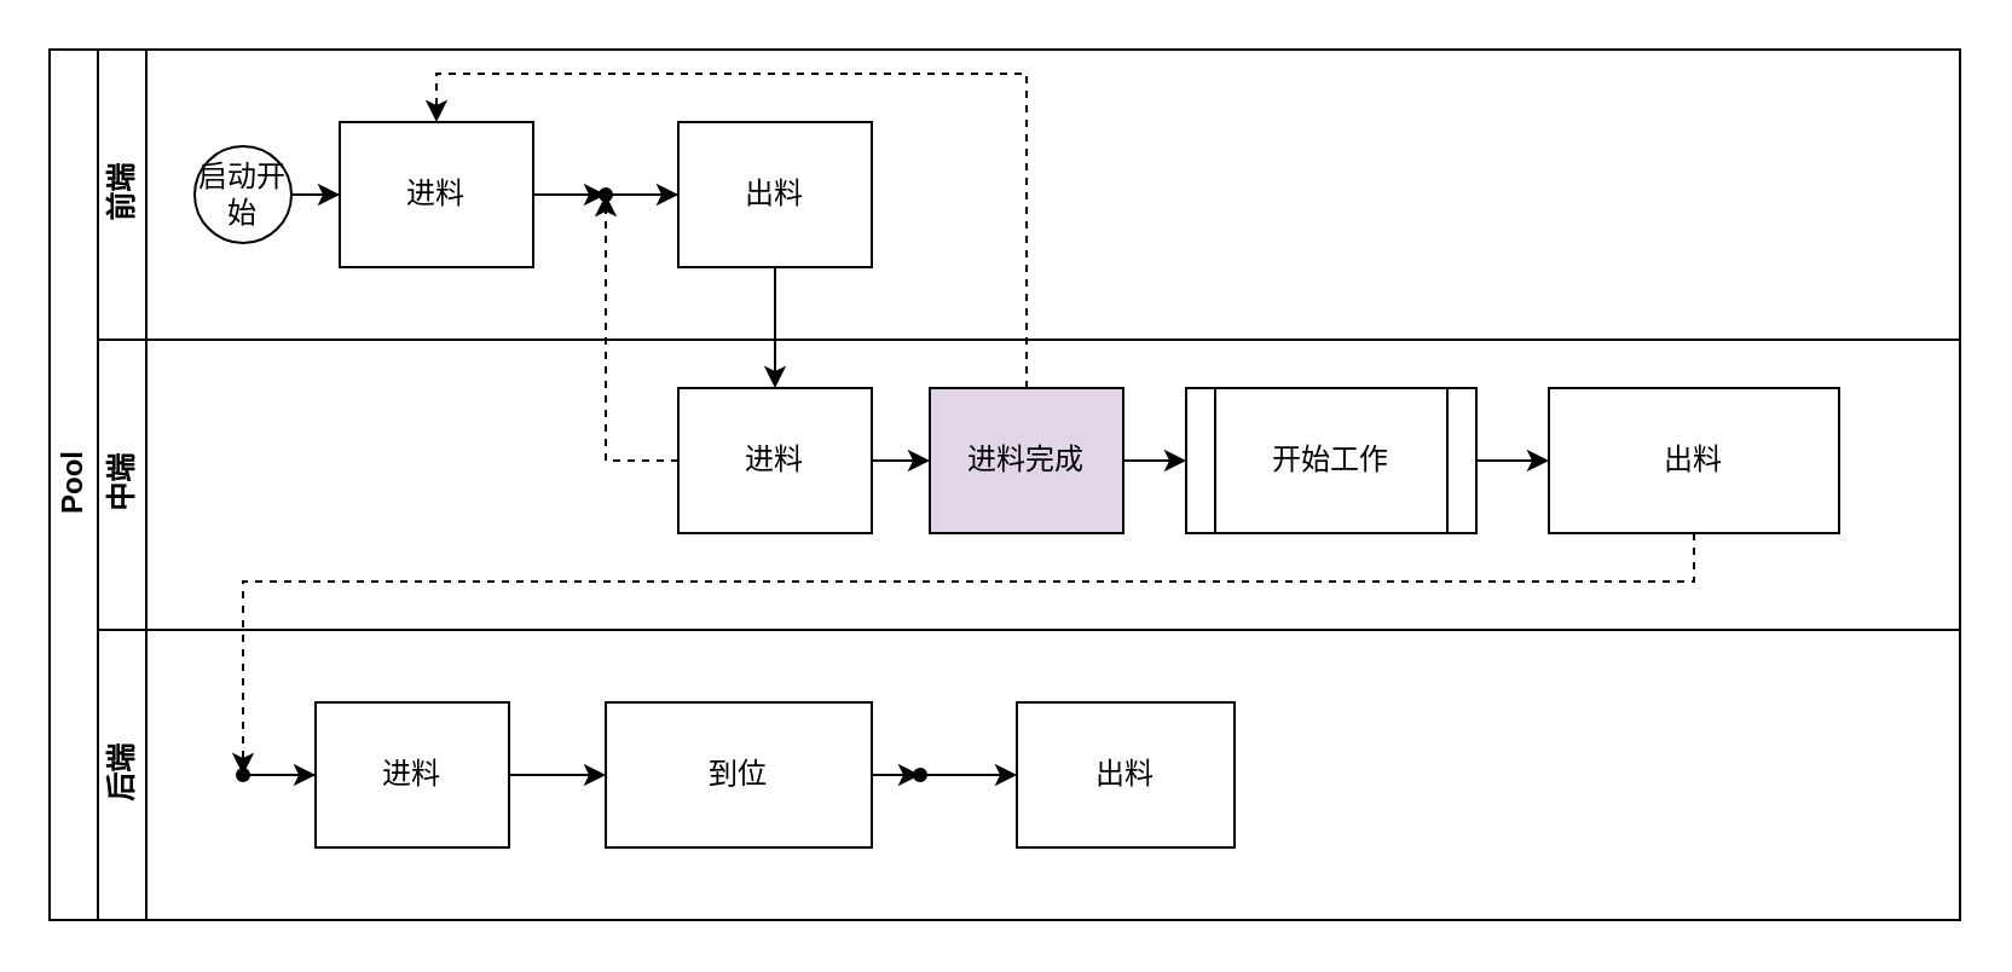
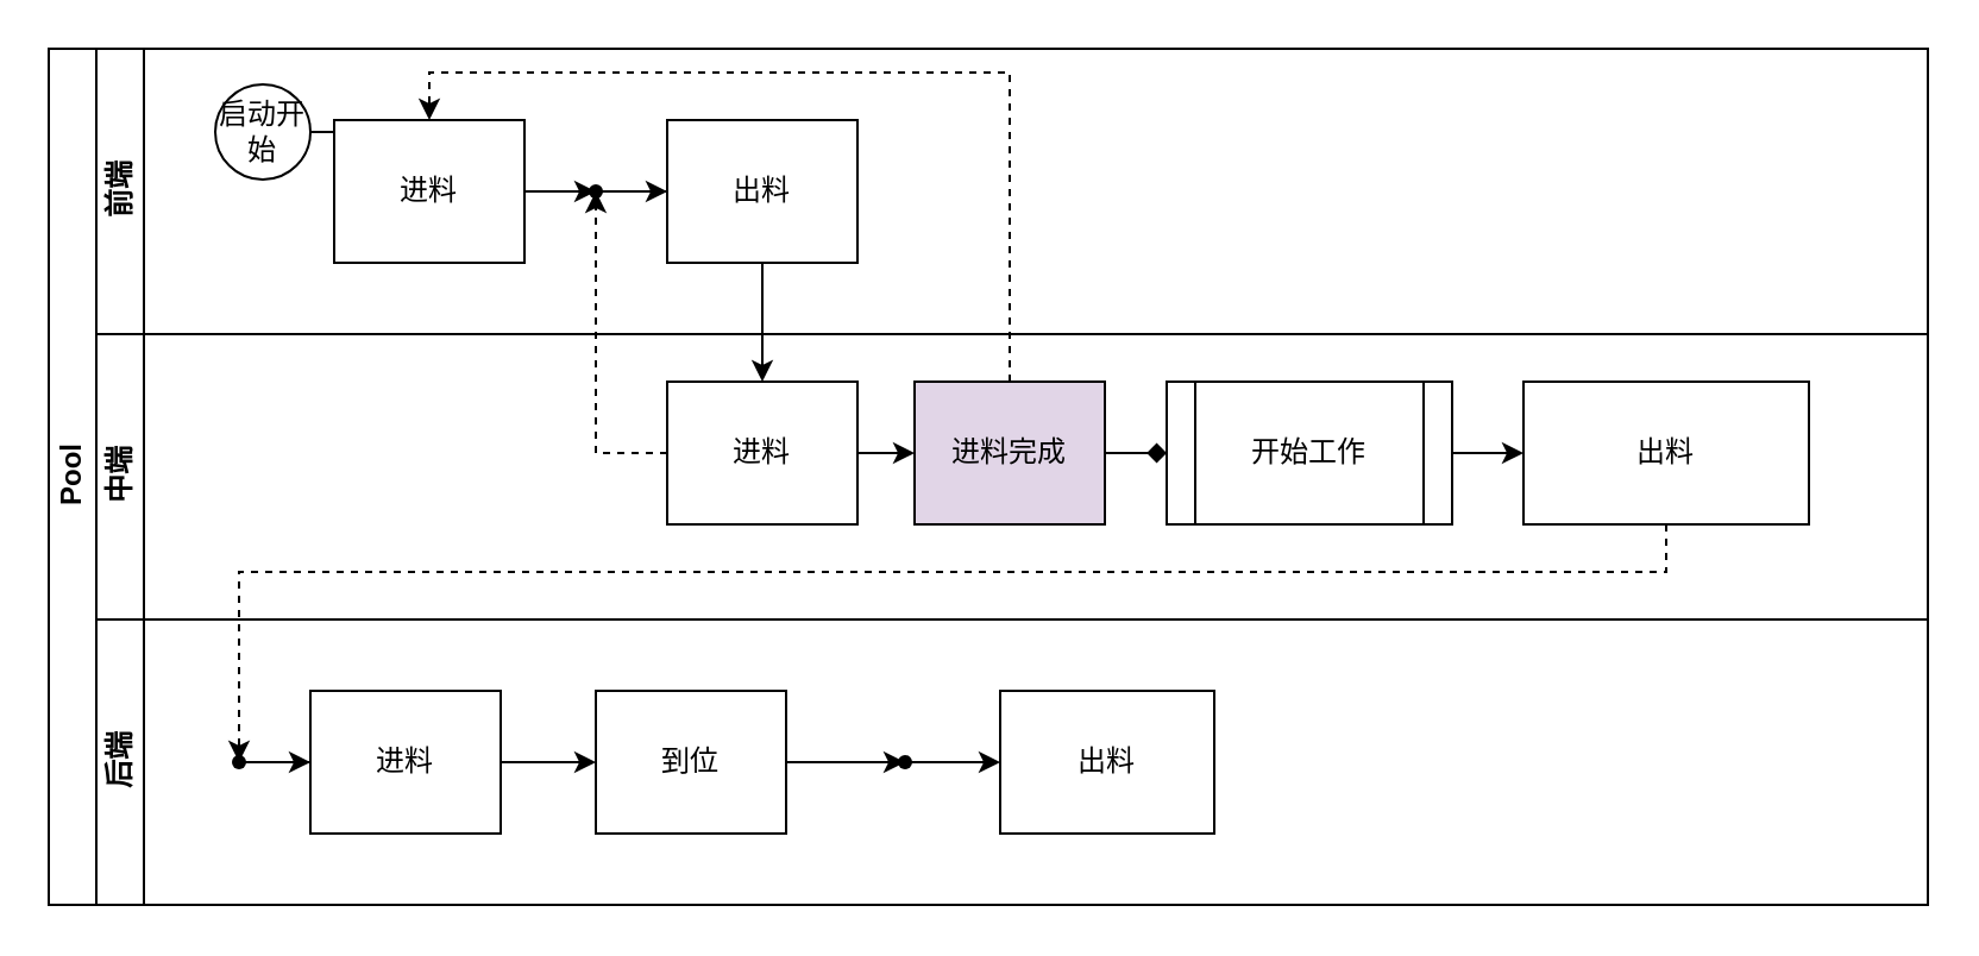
- <mxCell id="5" value="启动开始" style="ellipse;whiteSpace=wrap;html=1;" parent="3" vertex="1"><mxGeometry x="40" y="40" width="40" height="40" as="geometry" /></mxCell>
+ <mxCell id="5" value="启动开始" style="ellipse;whiteSpace=wrap;html=1;" parent="3" vertex="1"><mxGeometry x="50" y="15" width="40" height="40" as="geometry" /></mxCell>
- <mxCell id="14" value="" style="edgeStyle=orthogonalEdgeStyle;rounded=0;orthogonalLoop=1;jettySize=auto;html=1;" edge="1" parent="11" source="15" target="17"><mxGeometry relative="1" as="geometry" /></mxCell>
+ <mxCell id="14" value="" style="edgeStyle=orthogonalEdgeStyle;rounded=0;orthogonalLoop=1;jettySize=auto;html=1;endArrow=diamond;" edge="1" parent="11" source="15" target="17"><mxGeometry relative="1" as="geometry" /></mxCell>
- <mxCell id="29" value="到位" style="rounded=0;whiteSpace=wrap;html=1;fontFamily=Helvetica;fontSize=12;fontColor=#000000;align=center;" vertex="1" parent="23"><mxGeometry x="210" y="30" width="110" height="60" as="geometry" /></mxCell>
+ <mxCell id="29" value="到位" style="rounded=0;whiteSpace=wrap;html=1;fontFamily=Helvetica;fontSize=12;fontColor=#000000;align=center;" vertex="1" parent="23"><mxGeometry x="210" y="30" width="80" height="60" as="geometry" /></mxCell>
